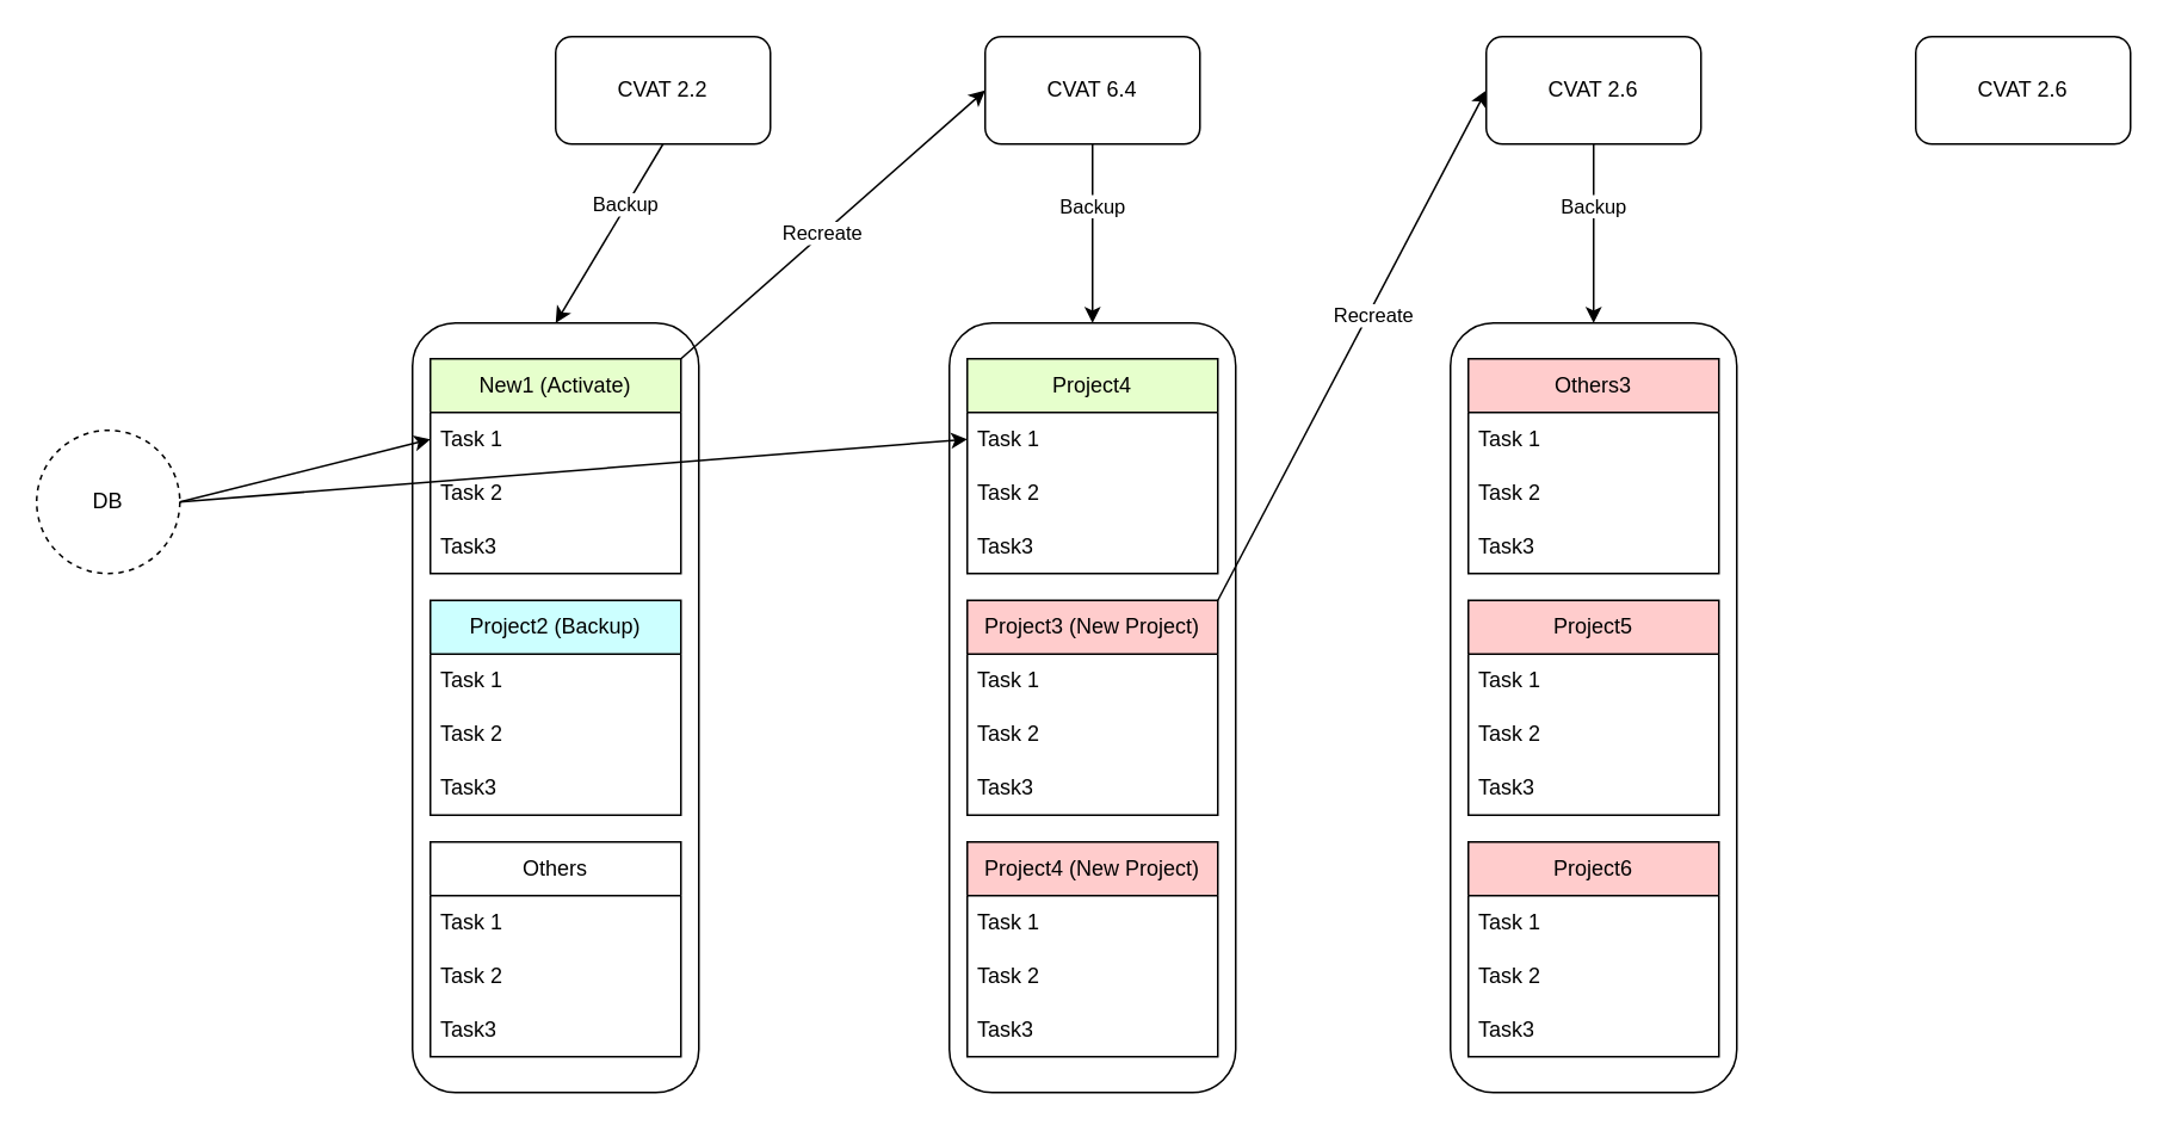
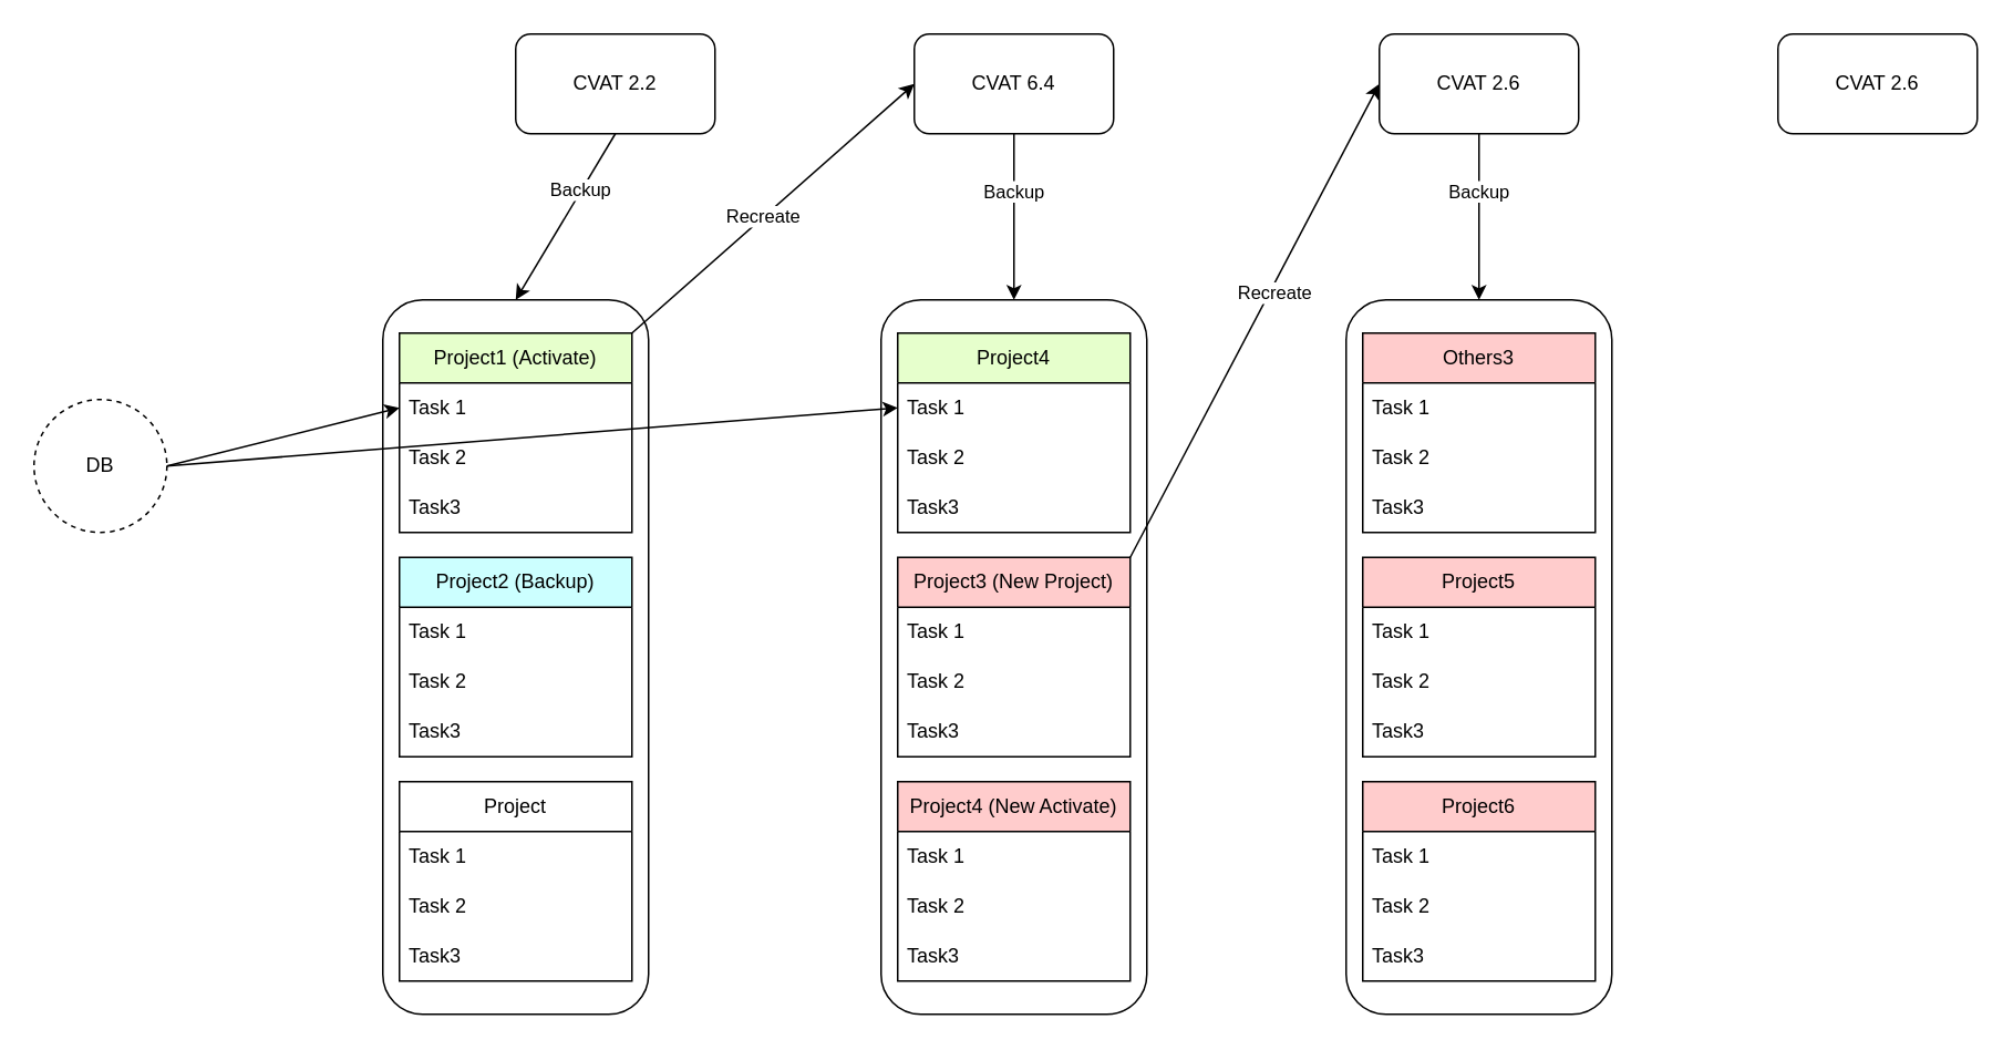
- <mxCell id="7" value="New1 (Activate)" style="swimlane;fontStyle=0;childLayout=stackLayout;horizontal=1;startSize=30;horizontalStack=0;resizeParent=1;resizeParentMax=0;resizeLast=0;collapsible=1;marginBottom=0;whiteSpace=wrap;html=1;fillColor=#E6FFCC;" vertex="1" parent="1"><mxGeometry x="240" y="200" width="140" height="120" as="geometry" /></mxCell>
+ <mxCell id="7" value="Project1 (Activate)" style="swimlane;fontStyle=0;childLayout=stackLayout;horizontal=1;startSize=30;horizontalStack=0;resizeParent=1;resizeParentMax=0;resizeLast=0;collapsible=1;marginBottom=0;whiteSpace=wrap;html=1;fillColor=#E6FFCC;" vertex="1" parent="1"><mxGeometry x="240" y="200" width="140" height="120" as="geometry" /></mxCell>
- <mxCell id="15" value="Others" style="swimlane;fontStyle=0;childLayout=stackLayout;horizontal=1;startSize=30;horizontalStack=0;resizeParent=1;resizeParentMax=0;resizeLast=0;collapsible=1;marginBottom=0;whiteSpace=wrap;html=1;" vertex="1" parent="1"><mxGeometry x="240" y="470" width="140" height="120" as="geometry" /></mxCell>
+ <mxCell id="15" value="Project" style="swimlane;fontStyle=0;childLayout=stackLayout;horizontal=1;startSize=30;horizontalStack=0;resizeParent=1;resizeParentMax=0;resizeLast=0;collapsible=1;marginBottom=0;whiteSpace=wrap;html=1;" vertex="1" parent="1"><mxGeometry x="240" y="470" width="140" height="120" as="geometry" /></mxCell>
- <mxCell id="37" value="Project4 (New Project)" style="swimlane;fontStyle=0;childLayout=stackLayout;horizontal=1;startSize=30;horizontalStack=0;resizeParent=1;resizeParentMax=0;resizeLast=0;collapsible=1;marginBottom=0;whiteSpace=wrap;html=1;fillColor=#FFCCCC;" vertex="1" parent="1"><mxGeometry x="540" y="470" width="140" height="120" as="geometry" /></mxCell>
+ <mxCell id="37" value="Project4 (New Activate)" style="swimlane;fontStyle=0;childLayout=stackLayout;horizontal=1;startSize=30;horizontalStack=0;resizeParent=1;resizeParentMax=0;resizeLast=0;collapsible=1;marginBottom=0;whiteSpace=wrap;html=1;fillColor=#FFCCCC;" vertex="1" parent="1"><mxGeometry x="540" y="470" width="140" height="120" as="geometry" /></mxCell>
